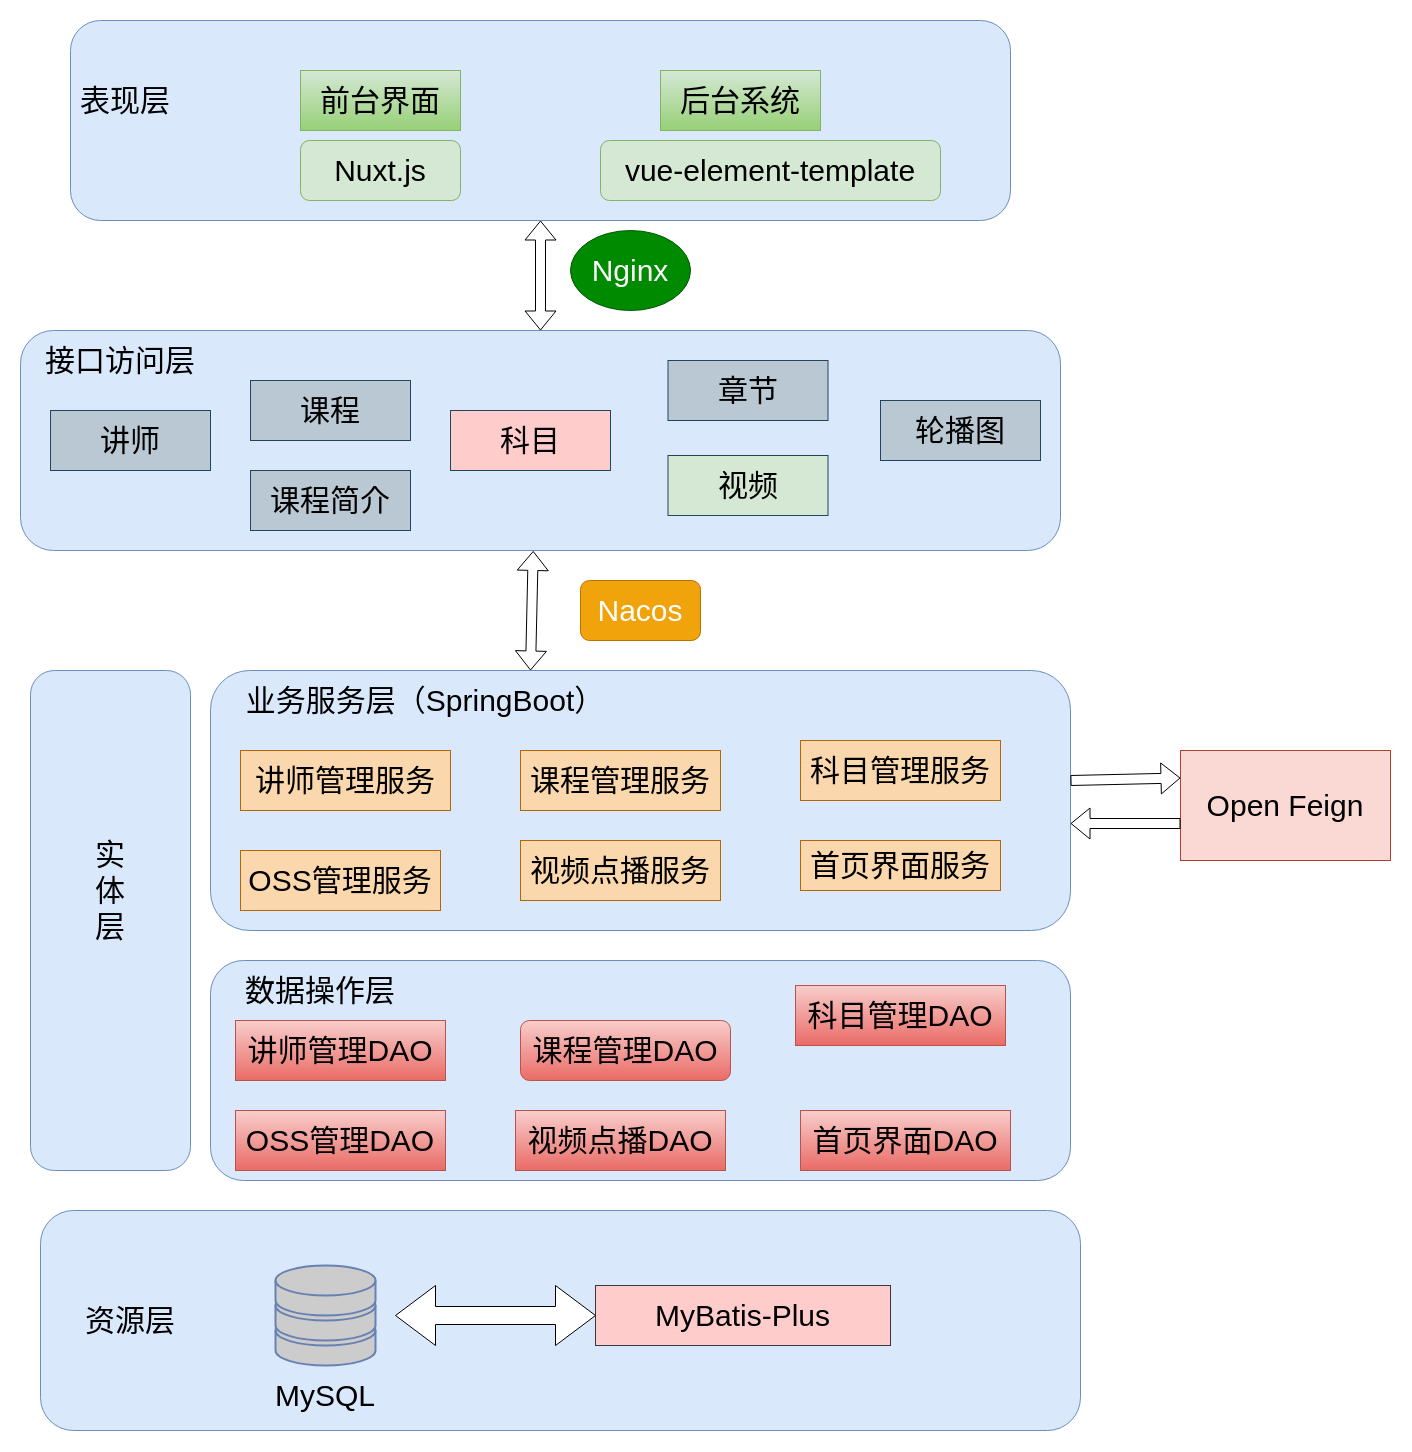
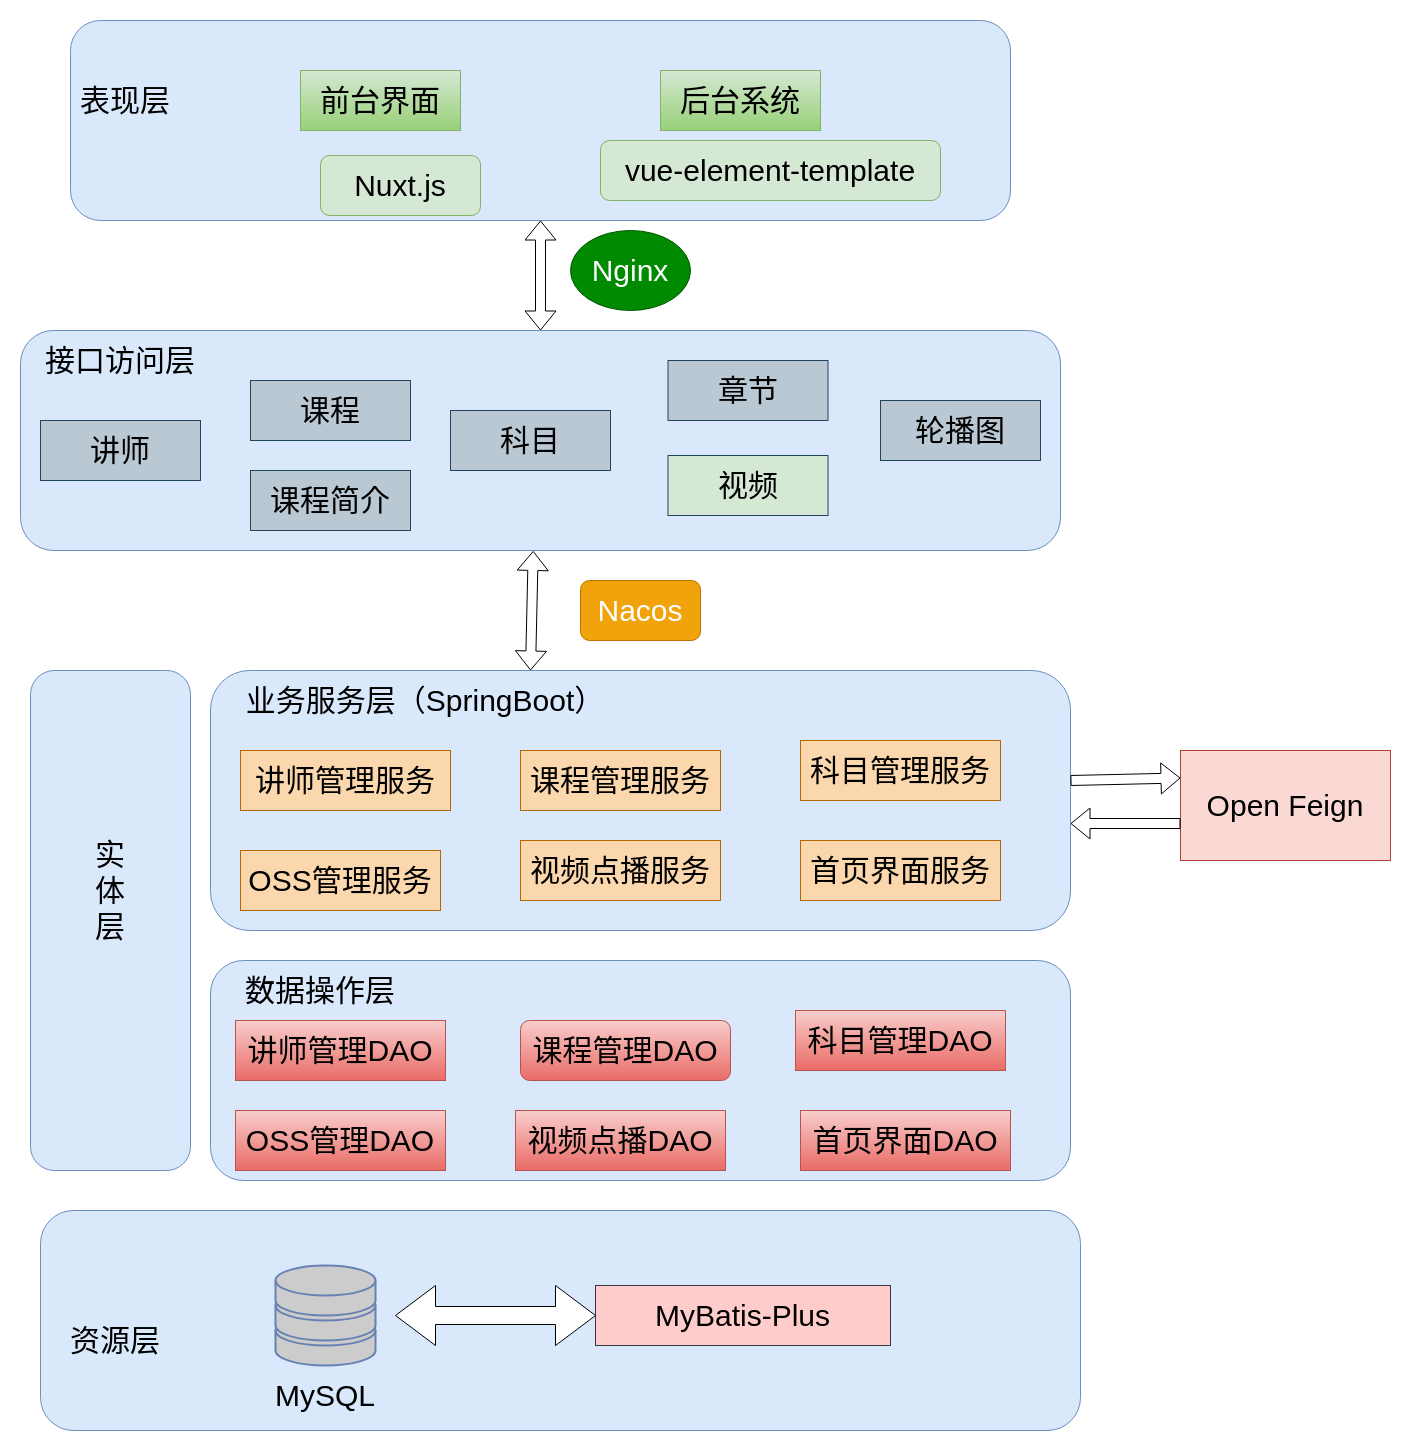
- <mxCell id="38" value="&lt;span style=&quot;font-size: 30px&quot;&gt;Nuxt.js&lt;/span&gt;" style="rounded=1;whiteSpace=wrap;html=1;fillColor=#d5e8d4;strokeColor=#82b366;" vertex="1" parent="1"><mxGeometry x="300" y="140" width="160" height="60" as="geometry" /></mxCell>
+ <mxCell id="38" value="&lt;span style=&quot;font-size: 30px&quot;&gt;Nuxt.js&lt;/span&gt;" style="rounded=1;whiteSpace=wrap;html=1;fillColor=#d5e8d4;strokeColor=#82b366;" vertex="1" parent="1"><mxGeometry x="320" y="155" width="160" height="60" as="geometry" /></mxCell>
- <mxCell id="16" value="&lt;font style=&quot;font-size: 30px&quot;&gt;讲师&lt;/font&gt;" style="rounded=0;whiteSpace=wrap;html=1;fillColor=#bac8d3;strokeColor=#23445d;" parent="1" vertex="1"><mxGeometry x="50" y="410" width="160" height="60" as="geometry" /></mxCell>
+ <mxCell id="16" value="&lt;font style=&quot;font-size: 30px&quot;&gt;讲师&lt;/font&gt;" style="rounded=0;whiteSpace=wrap;html=1;fillColor=#bac8d3;strokeColor=#23445d;" parent="1" vertex="1"><mxGeometry x="40" y="420" width="160" height="60" as="geometry" /></mxCell>
- <mxCell id="18" value="&lt;font style=&quot;font-size: 30px&quot;&gt;科目&lt;/font&gt;" style="rounded=0;whiteSpace=wrap;html=1;fillColor=#ffcccc;strokeColor=#23445d;" parent="1" vertex="1"><mxGeometry x="450" y="410" width="160" height="60" as="geometry" /></mxCell>
+ <mxCell id="18" value="&lt;font style=&quot;font-size: 30px&quot;&gt;科目&lt;/font&gt;" style="rounded=0;whiteSpace=wrap;html=1;fillColor=#bac8d3;strokeColor=#23445d;" parent="1" vertex="1"><mxGeometry x="450" y="410" width="160" height="60" as="geometry" /></mxCell>
- <mxCell id="36" value="&lt;span style=&quot;font-size: 30px&quot;&gt;首页界面服务&lt;/span&gt;" style="rounded=0;whiteSpace=wrap;html=1;fillColor=#fad7ac;strokeColor=#b46504;" vertex="1" parent="1"><mxGeometry x="800" y="840" width="200" height="50" as="geometry" /></mxCell>
+ <mxCell id="36" value="&lt;span style=&quot;font-size: 30px&quot;&gt;首页界面服务&lt;/span&gt;" style="rounded=0;whiteSpace=wrap;html=1;fillColor=#fad7ac;strokeColor=#b46504;" vertex="1" parent="1"><mxGeometry x="800" y="840" width="200" height="60" as="geometry" /></mxCell>
- <mxCell id="47" value="&lt;span style=&quot;font-size: 30px&quot;&gt;科目管理&lt;/span&gt;&lt;span style=&quot;font-size: 30px&quot;&gt;DAO&lt;/span&gt;" style="rounded=0;whiteSpace=wrap;html=1;fillColor=#f8cecc;strokeColor=#b85450;gradientColor=#ea6b66;" vertex="1" parent="1"><mxGeometry x="795" y="985" width="210" height="60" as="geometry" /></mxCell>
+ <mxCell id="47" value="&lt;span style=&quot;font-size: 30px&quot;&gt;科目管理&lt;/span&gt;&lt;span style=&quot;font-size: 30px&quot;&gt;DAO&lt;/span&gt;" style="rounded=0;whiteSpace=wrap;html=1;fillColor=#f8cecc;strokeColor=#b85450;gradientColor=#ea6b66;" vertex="1" parent="1"><mxGeometry x="795" y="1010" width="210" height="60" as="geometry" /></mxCell>
- <mxCell id="12" value="&lt;font style=&quot;font-size: 30px&quot;&gt;资源层&lt;/font&gt;" style="text;html=1;strokeColor=none;fillColor=none;align=center;verticalAlign=middle;whiteSpace=wrap;rounded=0;" parent="1" vertex="1"><mxGeometry x="75" y="1310" width="110" height="20" as="geometry" /></mxCell>
+ <mxCell id="12" value="&lt;font style=&quot;font-size: 30px&quot;&gt;资源层&lt;/font&gt;" style="text;html=1;strokeColor=none;fillColor=none;align=center;verticalAlign=middle;whiteSpace=wrap;rounded=0;" parent="1" vertex="1"><mxGeometry x="60" y="1330" width="110" height="20" as="geometry" /></mxCell>
